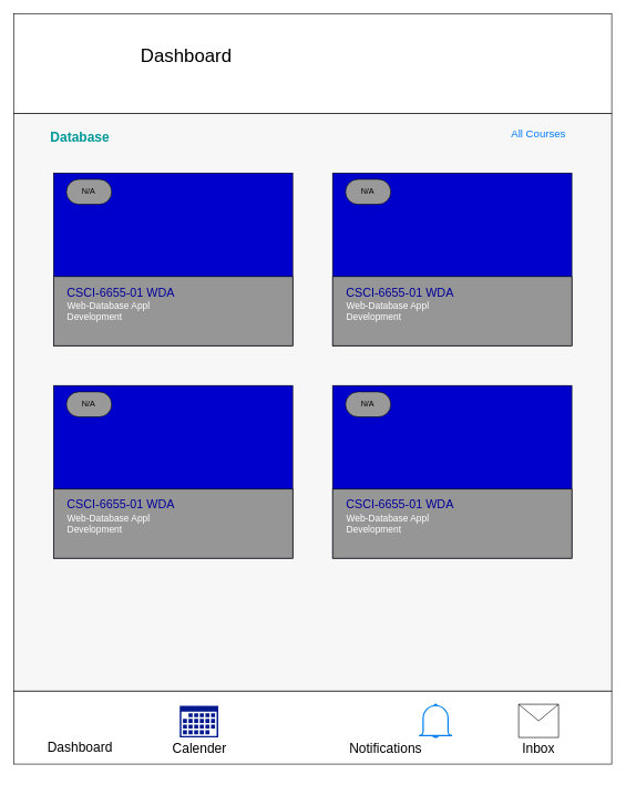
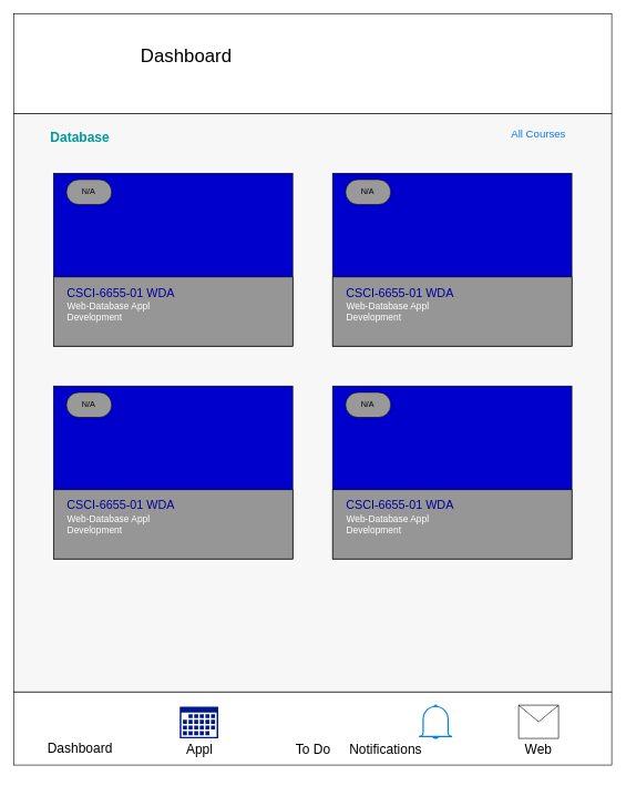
- <mxCell id="48" value="&lt;font style=&quot;font-size: 20px;&quot;&gt;Calender&lt;/font&gt;" style="text;html=1;align=center;verticalAlign=middle;whiteSpace=wrap;rounded=0;" vertex="1" parent="1"><mxGeometry x="270" y="1110" width="60" height="30" as="geometry" /></mxCell>
+ <mxCell id="48" value="&lt;font style=&quot;font-size: 20px;&quot;&gt;Appl&lt;/font&gt;" style="text;html=1;align=center;verticalAlign=middle;whiteSpace=wrap;rounded=0;" vertex="1" parent="1"><mxGeometry x="270" y="1110" width="60" height="30" as="geometry" /></mxCell>
+ <mxCell id="49" value="&lt;font style=&quot;font-size: 20px;&quot;&gt;To Do&lt;br&gt;&lt;/font&gt;" style="text;html=1;align=center;verticalAlign=middle;whiteSpace=wrap;rounded=0;" vertex="1" parent="1"><mxGeometry x="440.5" y="1110" width="60" height="30" as="geometry" /></mxCell>
- <mxCell id="51" value="&lt;font style=&quot;font-size: 20px;&quot;&gt;Inbox&lt;/font&gt;" style="text;html=1;align=center;verticalAlign=middle;whiteSpace=wrap;rounded=0;" vertex="1" parent="1"><mxGeometry x="780" y="1110" width="60" height="30" as="geometry" /></mxCell>
+ <mxCell id="51" value="&lt;font style=&quot;font-size: 20px;&quot;&gt;Web&lt;/font&gt;" style="text;html=1;align=center;verticalAlign=middle;whiteSpace=wrap;rounded=0;" vertex="1" parent="1"><mxGeometry x="780" y="1110" width="60" height="30" as="geometry" /></mxCell>
